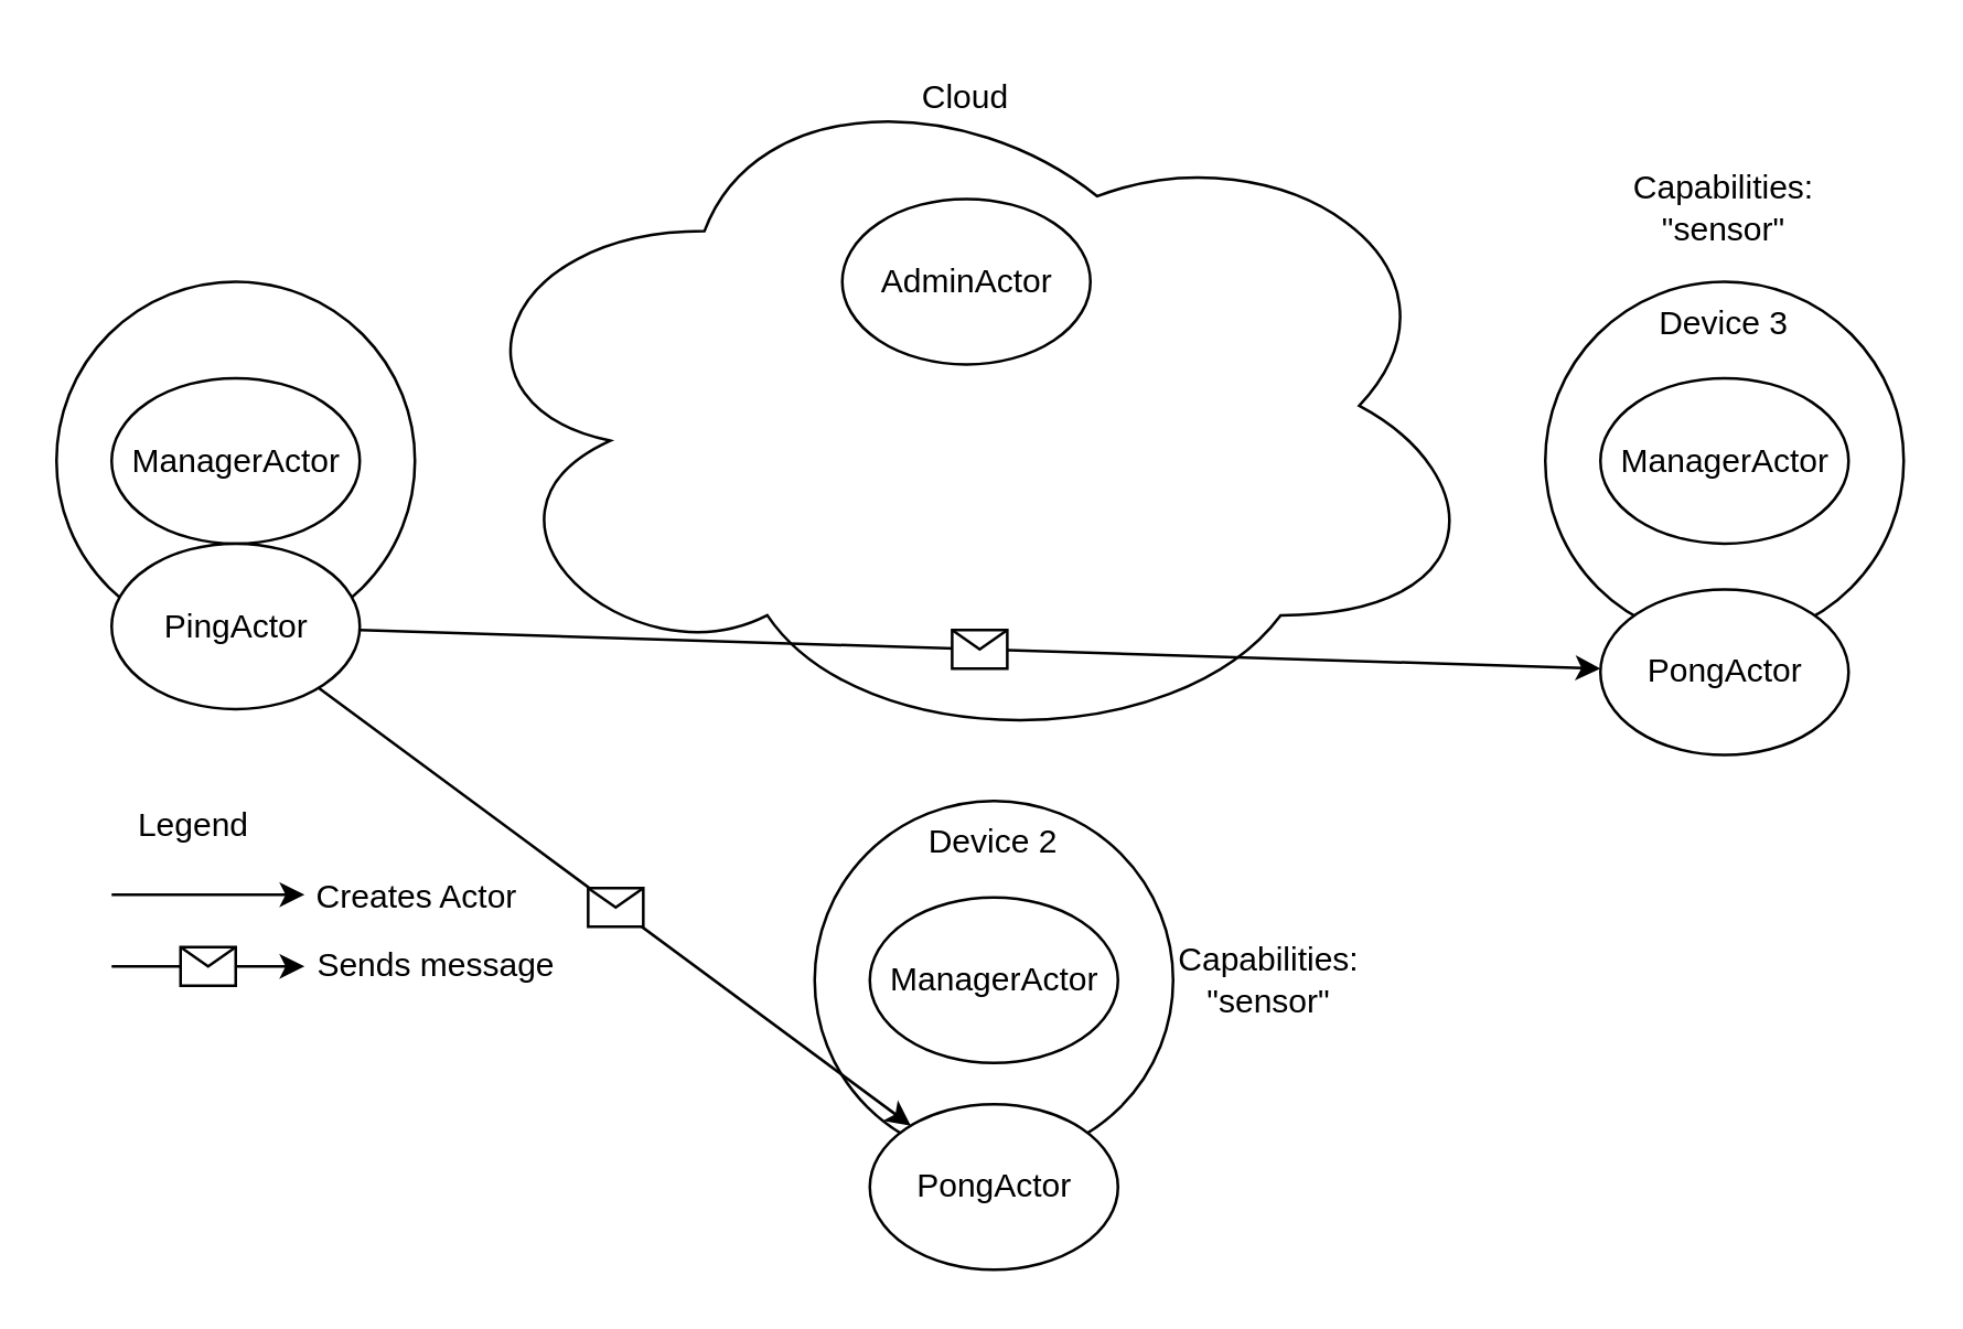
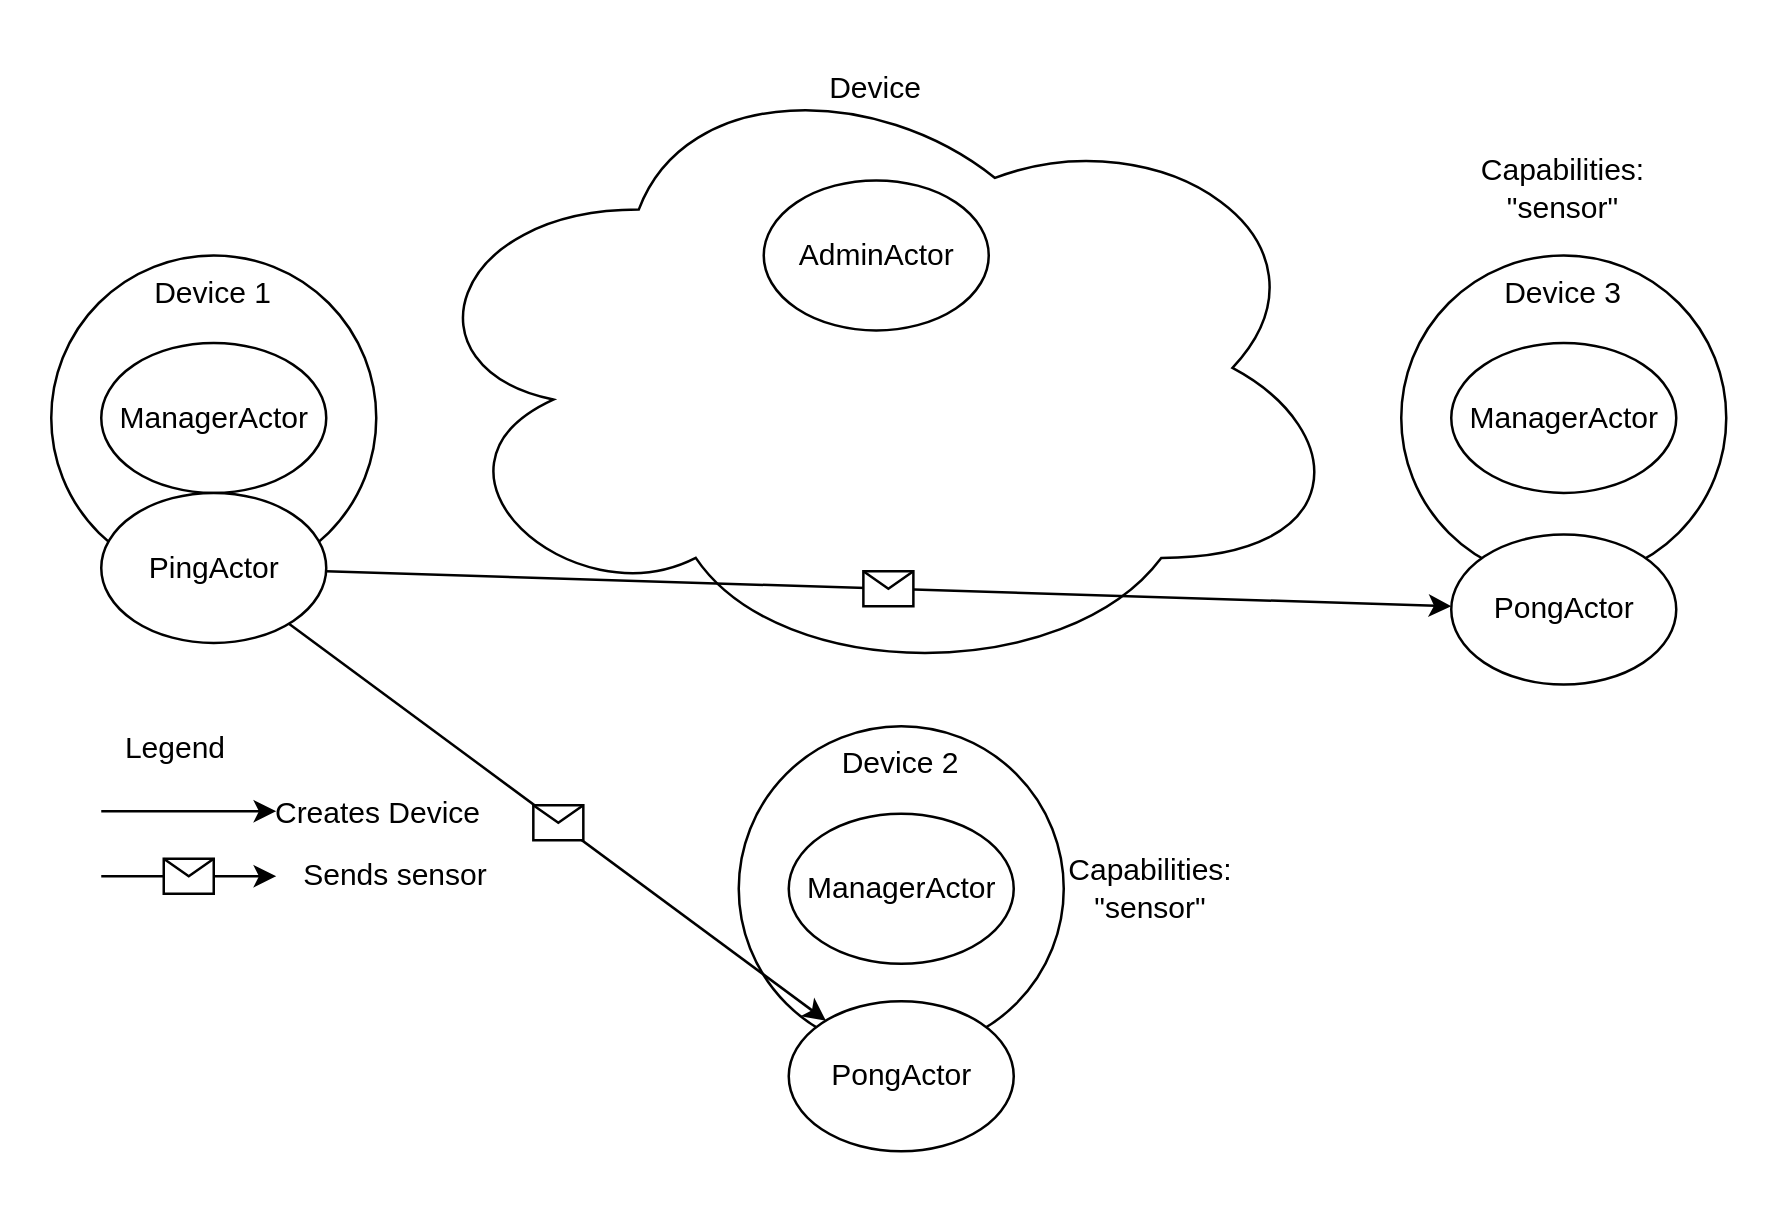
- <mxCell id="45" value="Cloud" style="text;html=1;strokeColor=none;fillColor=none;align=center;verticalAlign=middle;whiteSpace=wrap;rounded=0;" vertex="1" parent="1"><mxGeometry x="320" y="20" width="60" height="30" as="geometry" /></mxCell>
+ <mxCell id="45" value="Device" style="text;html=1;strokeColor=none;fillColor=none;align=center;verticalAlign=middle;whiteSpace=wrap;rounded=0;" vertex="1" parent="1"><mxGeometry x="320" y="20" width="60" height="30" as="geometry" /></mxCell>
+ <mxCell id="22" value="Device 1" style="text;html=1;strokeColor=none;fillColor=none;align=center;verticalAlign=middle;whiteSpace=wrap;rounded=0;" parent="1" vertex="1"><mxGeometry x="55" y="101.66" width="60" height="30" as="geometry" /></mxCell>
- <mxCell id="41" value="Creates Actor" style="text;html=1;strokeColor=none;fillColor=none;align=center;verticalAlign=middle;whiteSpace=wrap;rounded=0;" vertex="1" parent="1"><mxGeometry x="90" y="310" width="122" height="30" as="geometry" /></mxCell>
+ <mxCell id="41" value="Creates Device" style="text;html=1;strokeColor=none;fillColor=none;align=center;verticalAlign=middle;whiteSpace=wrap;rounded=0;" vertex="1" parent="1"><mxGeometry x="90" y="310" width="122" height="30" as="geometry" /></mxCell>
- <mxCell id="44" value="Sends message" style="text;html=1;strokeColor=none;fillColor=none;align=center;verticalAlign=middle;whiteSpace=wrap;rounded=0;" vertex="1" parent="1"><mxGeometry x="103" y="335" width="110" height="30" as="geometry" /></mxCell>
+ <mxCell id="44" value="Sends sensor" style="text;html=1;strokeColor=none;fillColor=none;align=center;verticalAlign=middle;whiteSpace=wrap;rounded=0;" vertex="1" parent="1"><mxGeometry x="103" y="335" width="110" height="30" as="geometry" /></mxCell>
